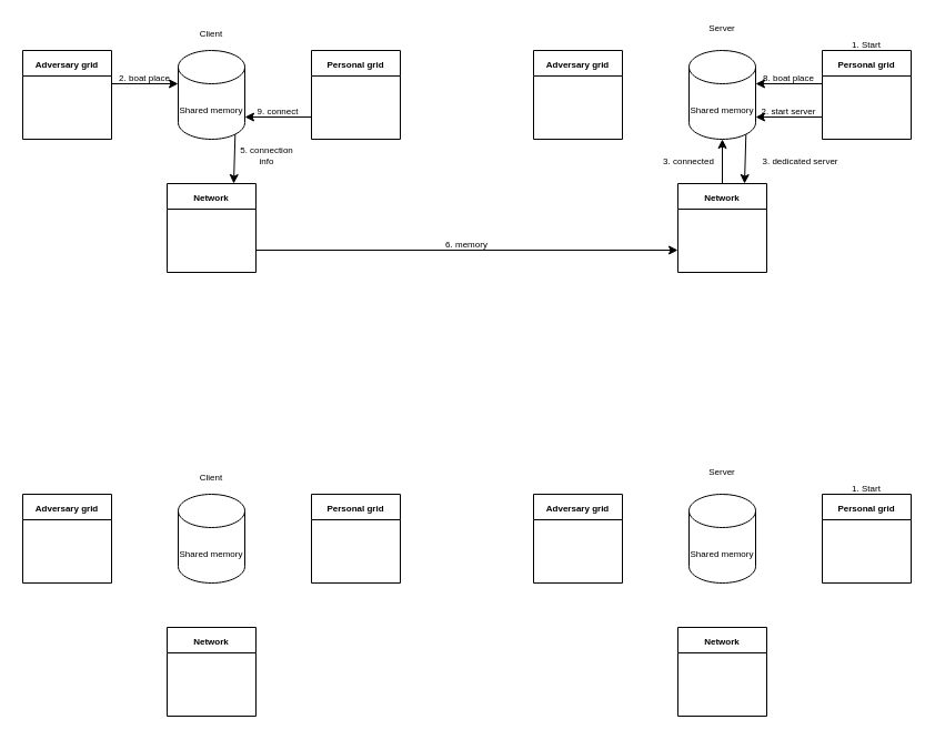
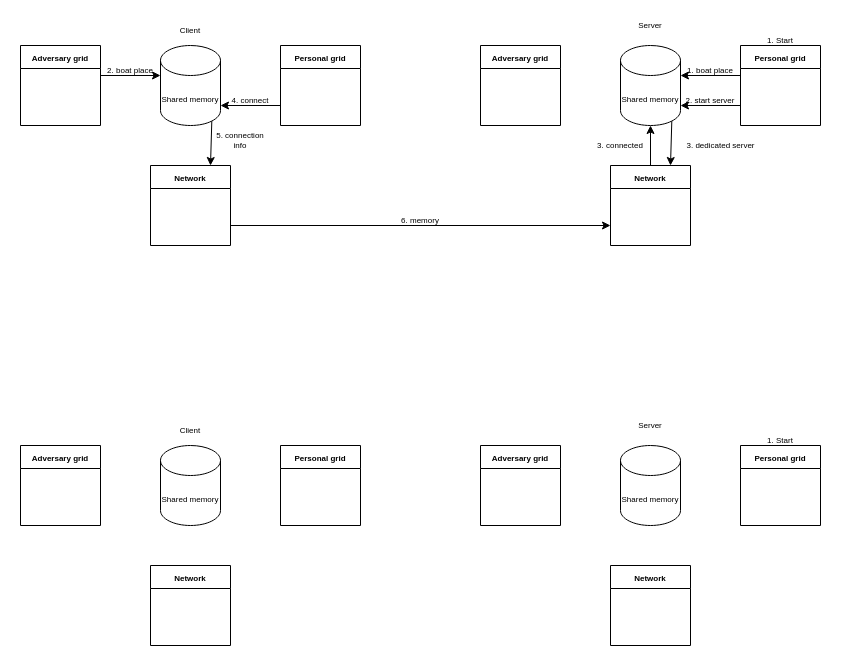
- <mxCell id="25" value="8. boat place" style="text;html=1;strokeColor=none;fillColor=none;align=center;verticalAlign=middle;whiteSpace=wrap;rounded=0;fontSize=8;" vertex="1" parent="1"><mxGeometry x="680" y="65" width="60" height="10" as="geometry" /></mxCell>
+ <mxCell id="25" value="1. boat place" style="text;html=1;strokeColor=none;fillColor=none;align=center;verticalAlign=middle;whiteSpace=wrap;rounded=0;fontSize=8;" vertex="1" parent="1"><mxGeometry x="680" y="65" width="60" height="10" as="geometry" /></mxCell>
- <mxCell id="19" value="9. connect" style="text;html=1;strokeColor=none;fillColor=none;align=center;verticalAlign=middle;whiteSpace=wrap;rounded=0;fontSize=8;" vertex="1" parent="1"><mxGeometry x="220" y="95" width="60" height="10" as="geometry" /></mxCell>
+ <mxCell id="19" value="4. connect" style="text;html=1;strokeColor=none;fillColor=none;align=center;verticalAlign=middle;whiteSpace=wrap;rounded=0;fontSize=8;" vertex="1" parent="1"><mxGeometry x="220" y="95" width="60" height="10" as="geometry" /></mxCell>
